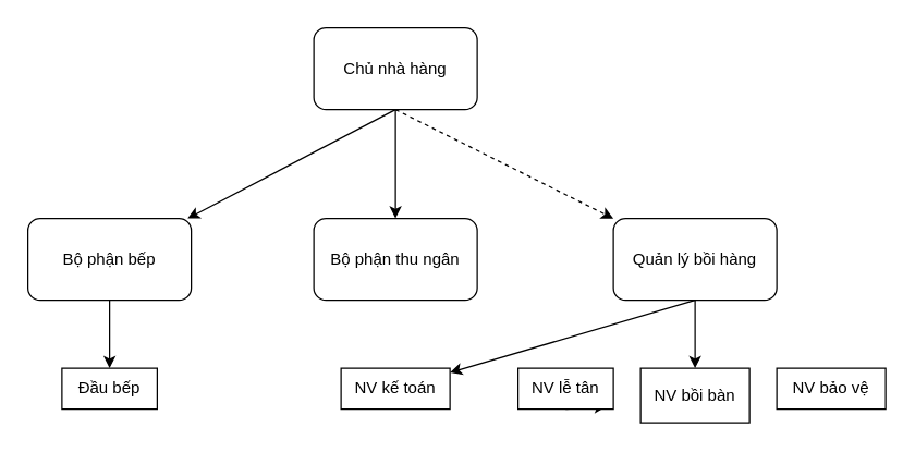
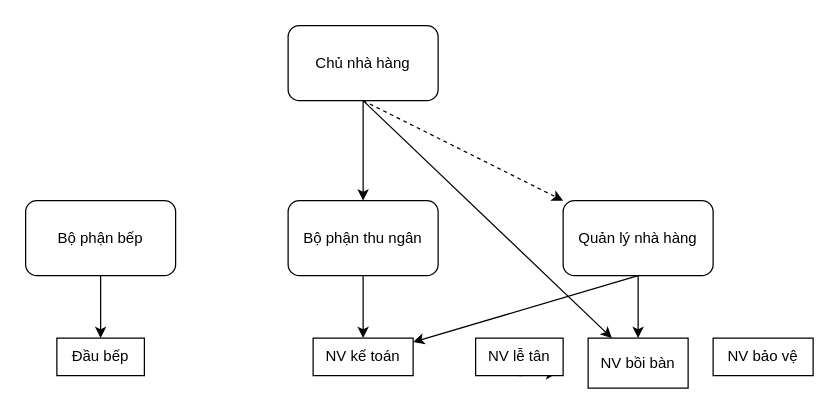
- <mxCell id="4" style="rounded=0;orthogonalLoop=1;jettySize=auto;html=1;exitX=0.5;exitY=1;exitDx=0;exitDy=0;" edge="1" parent="1" source="5" target="7"><mxGeometry relative="1" as="geometry" /></mxCell>
+ <mxCell id="4" style="rounded=0;orthogonalLoop=1;jettySize=auto;html=1;exitX=0.5;exitY=1;exitDx=0;exitDy=0;" edge="1" parent="1" source="5" target="19"><mxGeometry relative="1" as="geometry" /></mxCell>
- <mxCell id="12" value="Quản lý bồi hàng" style="rounded=1;whiteSpace=wrap;html=1;" vertex="1" parent="1"><mxGeometry x="450" y="160" width="120" height="60" as="geometry" /></mxCell>
+ <mxCell id="12" value="Quản lý nhà hàng" style="rounded=1;whiteSpace=wrap;html=1;" vertex="1" parent="1"><mxGeometry x="450" y="160" width="120" height="60" as="geometry" /></mxCell>
+ <mxCell id="8" style="edgeStyle=none;rounded=0;orthogonalLoop=1;jettySize=auto;html=1;entryX=0.5;entryY=0;entryDx=0;entryDy=0;" edge="1" parent="1" source="9" target="15"><mxGeometry relative="1" as="geometry" /></mxCell>
